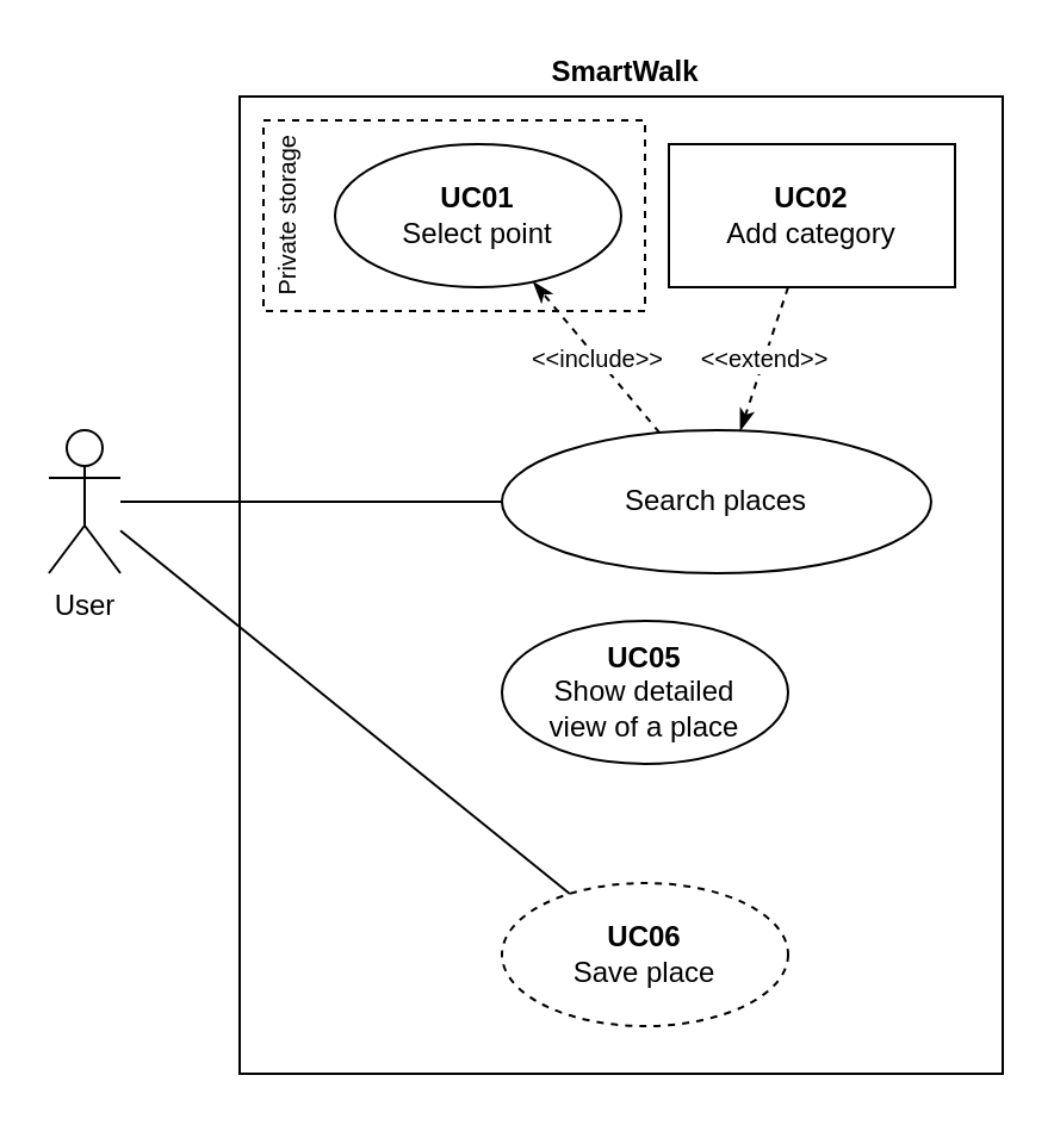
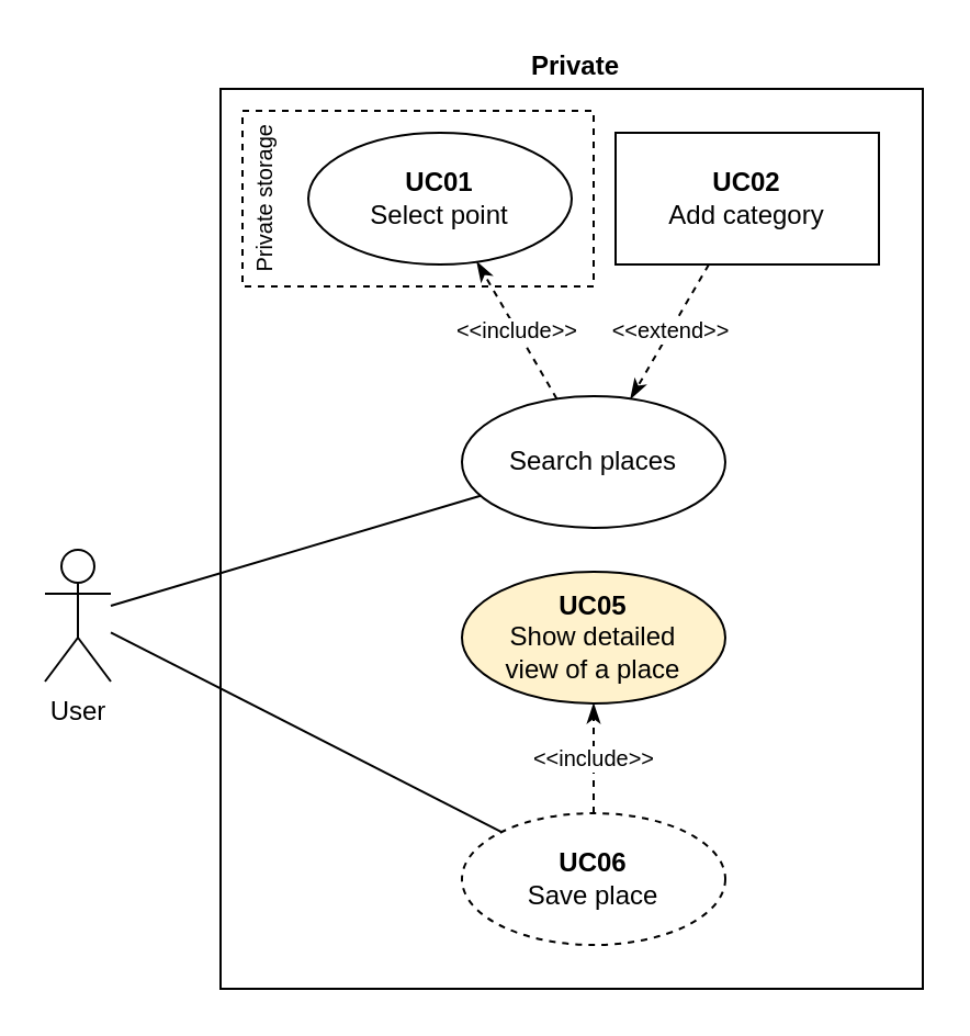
- <mxCell id="4" value="SmartWalk" style="rounded=0;whiteSpace=wrap;html=1;fillColor=none;strokeColor=none;spacing=0;spacingRight=0;align=center;fontStyle=1;spacingLeft=4;" parent="1" vertex="1"><mxGeometry x="100" y="20" width="320" height="20" as="geometry" /></mxCell>
+ <mxCell id="4" value="Private" style="rounded=0;whiteSpace=wrap;html=1;fillColor=none;strokeColor=none;spacing=0;spacingRight=0;align=center;fontStyle=1;spacingLeft=4;" parent="1" vertex="1"><mxGeometry x="100" y="20" width="320" height="20" as="geometry" /></mxCell>
- <mxCell id="10" value="User" style="shape=umlActor;verticalLabelPosition=bottom;verticalAlign=top;html=1;outlineConnect=0;" parent="1" vertex="1"><mxGeometry x="20" y="180" width="30" height="60" as="geometry" /></mxCell>
+ <mxCell id="10" value="User" style="shape=umlActor;verticalLabelPosition=bottom;verticalAlign=top;html=1;outlineConnect=0;" parent="1" vertex="1"><mxGeometry x="20" y="250" width="30" height="60" as="geometry" /></mxCell>
- <mxCell id="6" value="Search places" style="ellipse;whiteSpace=wrap;html=1;strokeWidth=1;" parent="1" vertex="1"><mxGeometry x="210" y="180" width="180" height="60" as="geometry" /></mxCell>
+ <mxCell id="6" value="Search places" style="ellipse;whiteSpace=wrap;html=1;strokeWidth=1;" parent="1" vertex="1"><mxGeometry x="210" y="180" width="120" height="60" as="geometry" /></mxCell>
- <mxCell id="13" value="&lt;b&gt;UC05&lt;br&gt;&lt;/b&gt;Show detailed&lt;br&gt;view of a place" style="ellipse;whiteSpace=wrap;html=1;strokeWidth=1;" parent="1" vertex="1"><mxGeometry x="210" y="260" width="120" height="60" as="geometry" /></mxCell>
+ <mxCell id="13" value="&lt;b&gt;UC05&lt;br&gt;&lt;/b&gt;Show detailed&lt;br&gt;view of a place" style="ellipse;whiteSpace=wrap;html=1;strokeWidth=1;fillColor=#fff2cc;" parent="1" vertex="1"><mxGeometry x="210" y="260" width="120" height="60" as="geometry" /></mxCell>
+ <mxCell id="15" value="&amp;lt;&amp;lt;include&amp;gt;&amp;gt;" style="endArrow=classicThin;html=1;rounded=0;fontSize=10;dashed=1;endFill=1;" parent="1" source="14" target="13" edge="1"><mxGeometry width="50" height="50" relative="1" as="geometry"><mxPoint x="300" y="372" as="sourcePoint" /><mxPoint x="270" y="328" as="targetPoint" /><mxPoint as="offset" /></mxGeometry></mxCell>
